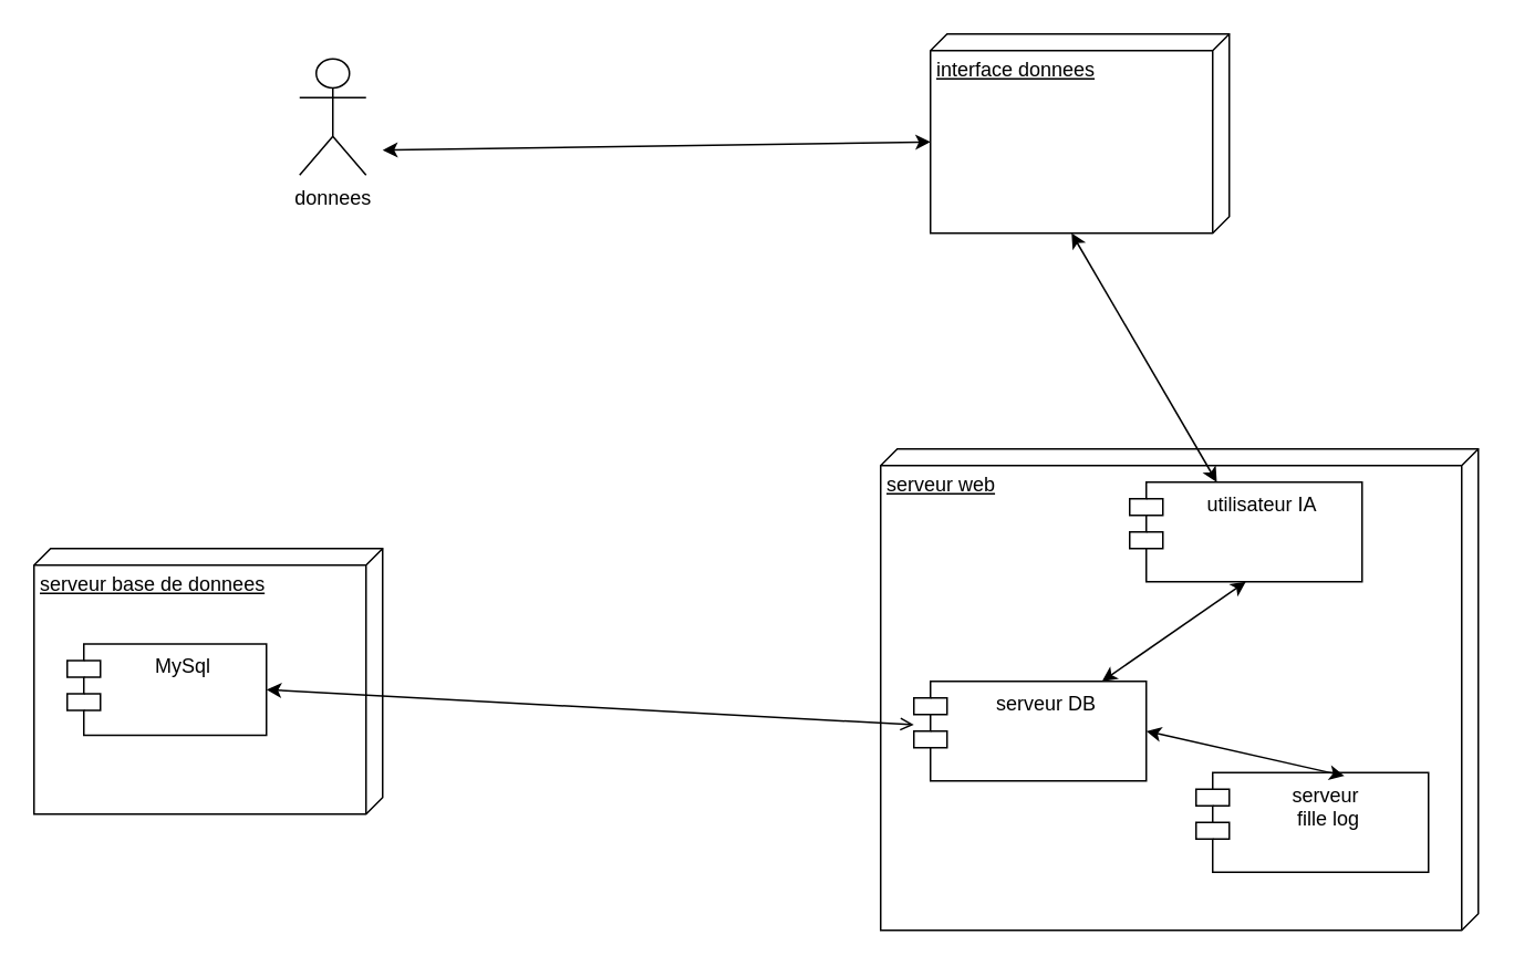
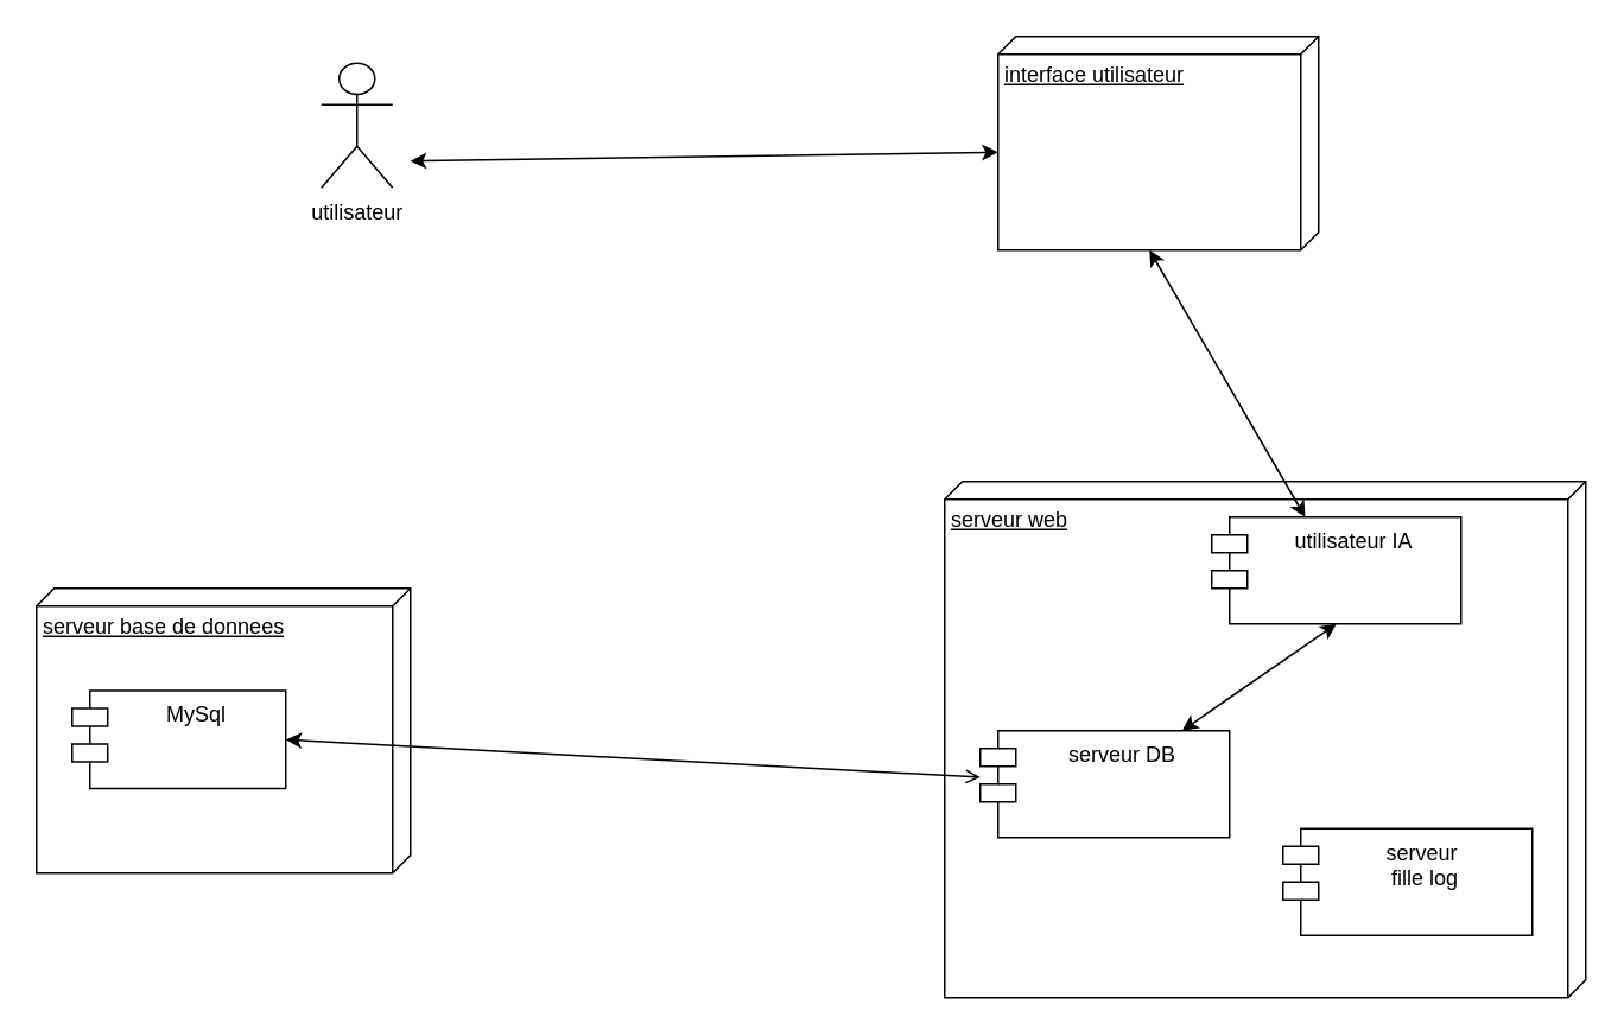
- <mxCell id="3" value="interface donnees" style="verticalAlign=top;align=left;spacingTop=8;spacingLeft=2;spacingRight=12;shape=cube;size=10;direction=south;fontStyle=4;html=1;" vertex="1" parent="1"><mxGeometry x="560" y="20" width="180" height="120" as="geometry" /></mxCell>
+ <mxCell id="3" value="interface utilisateur" style="verticalAlign=top;align=left;spacingTop=8;spacingLeft=2;spacingRight=12;shape=cube;size=10;direction=south;fontStyle=4;html=1;" vertex="1" parent="1"><mxGeometry x="560" y="20" width="180" height="120" as="geometry" /></mxCell>
- <mxCell id="2" value="donnees" style="shape=umlActor;verticalLabelPosition=bottom;verticalAlign=top;html=1;outlineConnect=0;" vertex="1" parent="1"><mxGeometry x="180" y="35" width="40" height="70" as="geometry" /></mxCell>
+ <mxCell id="2" value="utilisateur" style="shape=umlActor;verticalLabelPosition=bottom;verticalAlign=top;html=1;outlineConnect=0;" vertex="1" parent="1"><mxGeometry x="180" y="35" width="40" height="70" as="geometry" /></mxCell>
- <mxCell id="13" value="" style="endArrow=classic;startArrow=classic;html=1;rounded=0;exitX=1;exitY=0.5;exitDx=0;exitDy=0;entryX=0.638;entryY=0.033;entryDx=0;entryDy=0;entryPerimeter=0;" edge="1" parent="1" source="7" target="8"><mxGeometry width="50" height="50" relative="1" as="geometry"><mxPoint x="710" y="450" as="sourcePoint" /><mxPoint x="760" y="400" as="targetPoint" /></mxGeometry></mxCell>
